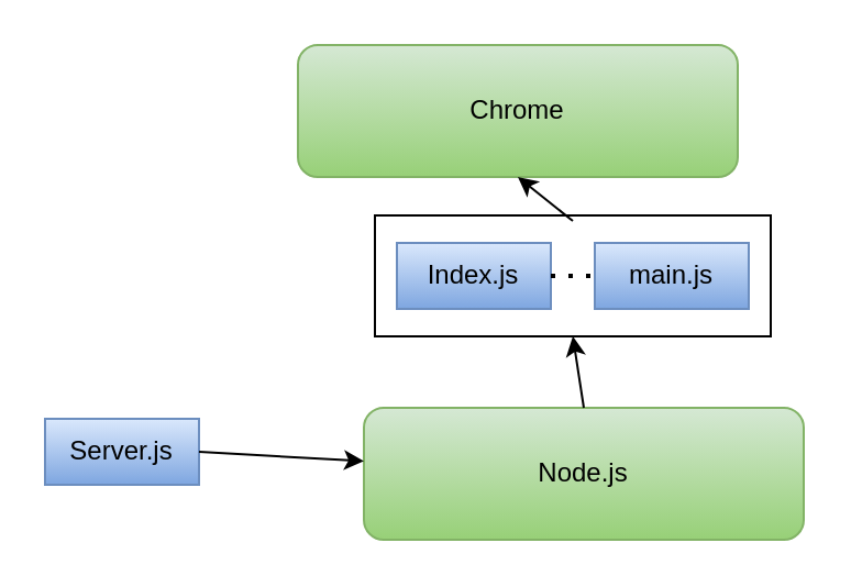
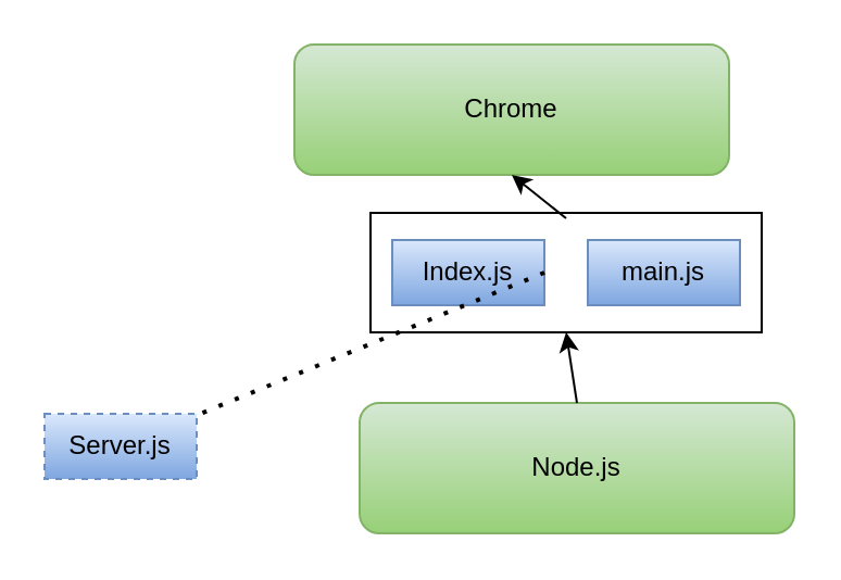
- <mxCell id="11" value="" style="endArrow=none;dashed=1;html=1;dashPattern=1 3;strokeWidth=2;rounded=0;entryX=0;entryY=0.5;entryDx=0;entryDy=0;exitX=1;exitY=0.5;exitDx=0;exitDy=0;" edge="1" parent="1" source="8" target="7"><mxGeometry width="50" height="50" relative="1" as="geometry"><mxPoint x="250" y="125" as="sourcePoint" /><mxPoint x="270" y="125" as="targetPoint" /></mxGeometry></mxCell>
+ <mxCell id="11" value="" style="endArrow=none;dashed=1;html=1;dashPattern=1 3;strokeWidth=2;rounded=0;exitX=1;exitY=0.5;exitDx=0;exitDy=0;" edge="1" parent="1" source="8" target="4"><mxGeometry width="50" height="50" relative="1" as="geometry"><mxPoint x="250" y="125" as="sourcePoint" /><mxPoint x="270" y="125" as="targetPoint" /></mxGeometry></mxCell>
- <mxCell id="4" value="Server.js" style="rounded=0;whiteSpace=wrap;html=1;fillColor=#dae8fc;strokeColor=#6c8ebf;gradientColor=#7ea6e0;" vertex="1" parent="1"><mxGeometry x="20" y="190" width="70" height="30" as="geometry" /></mxCell>
+ <mxCell id="4" value="Server.js" style="rounded=0;whiteSpace=wrap;html=1;fillColor=#dae8fc;strokeColor=#6c8ebf;gradientColor=#7ea6e0;dashed=1;" vertex="1" parent="1"><mxGeometry x="20" y="190" width="70" height="30" as="geometry" /></mxCell>
- <mxCell id="5" value="" style="endArrow=classic;html=1;rounded=0;exitX=1;exitY=0.5;exitDx=0;exitDy=0;" edge="1" parent="1" source="4" target="3"><mxGeometry width="50" height="50" relative="1" as="geometry"><mxPoint x="200" y="240" as="sourcePoint" /><mxPoint x="250" y="190" as="targetPoint" /></mxGeometry></mxCell>
